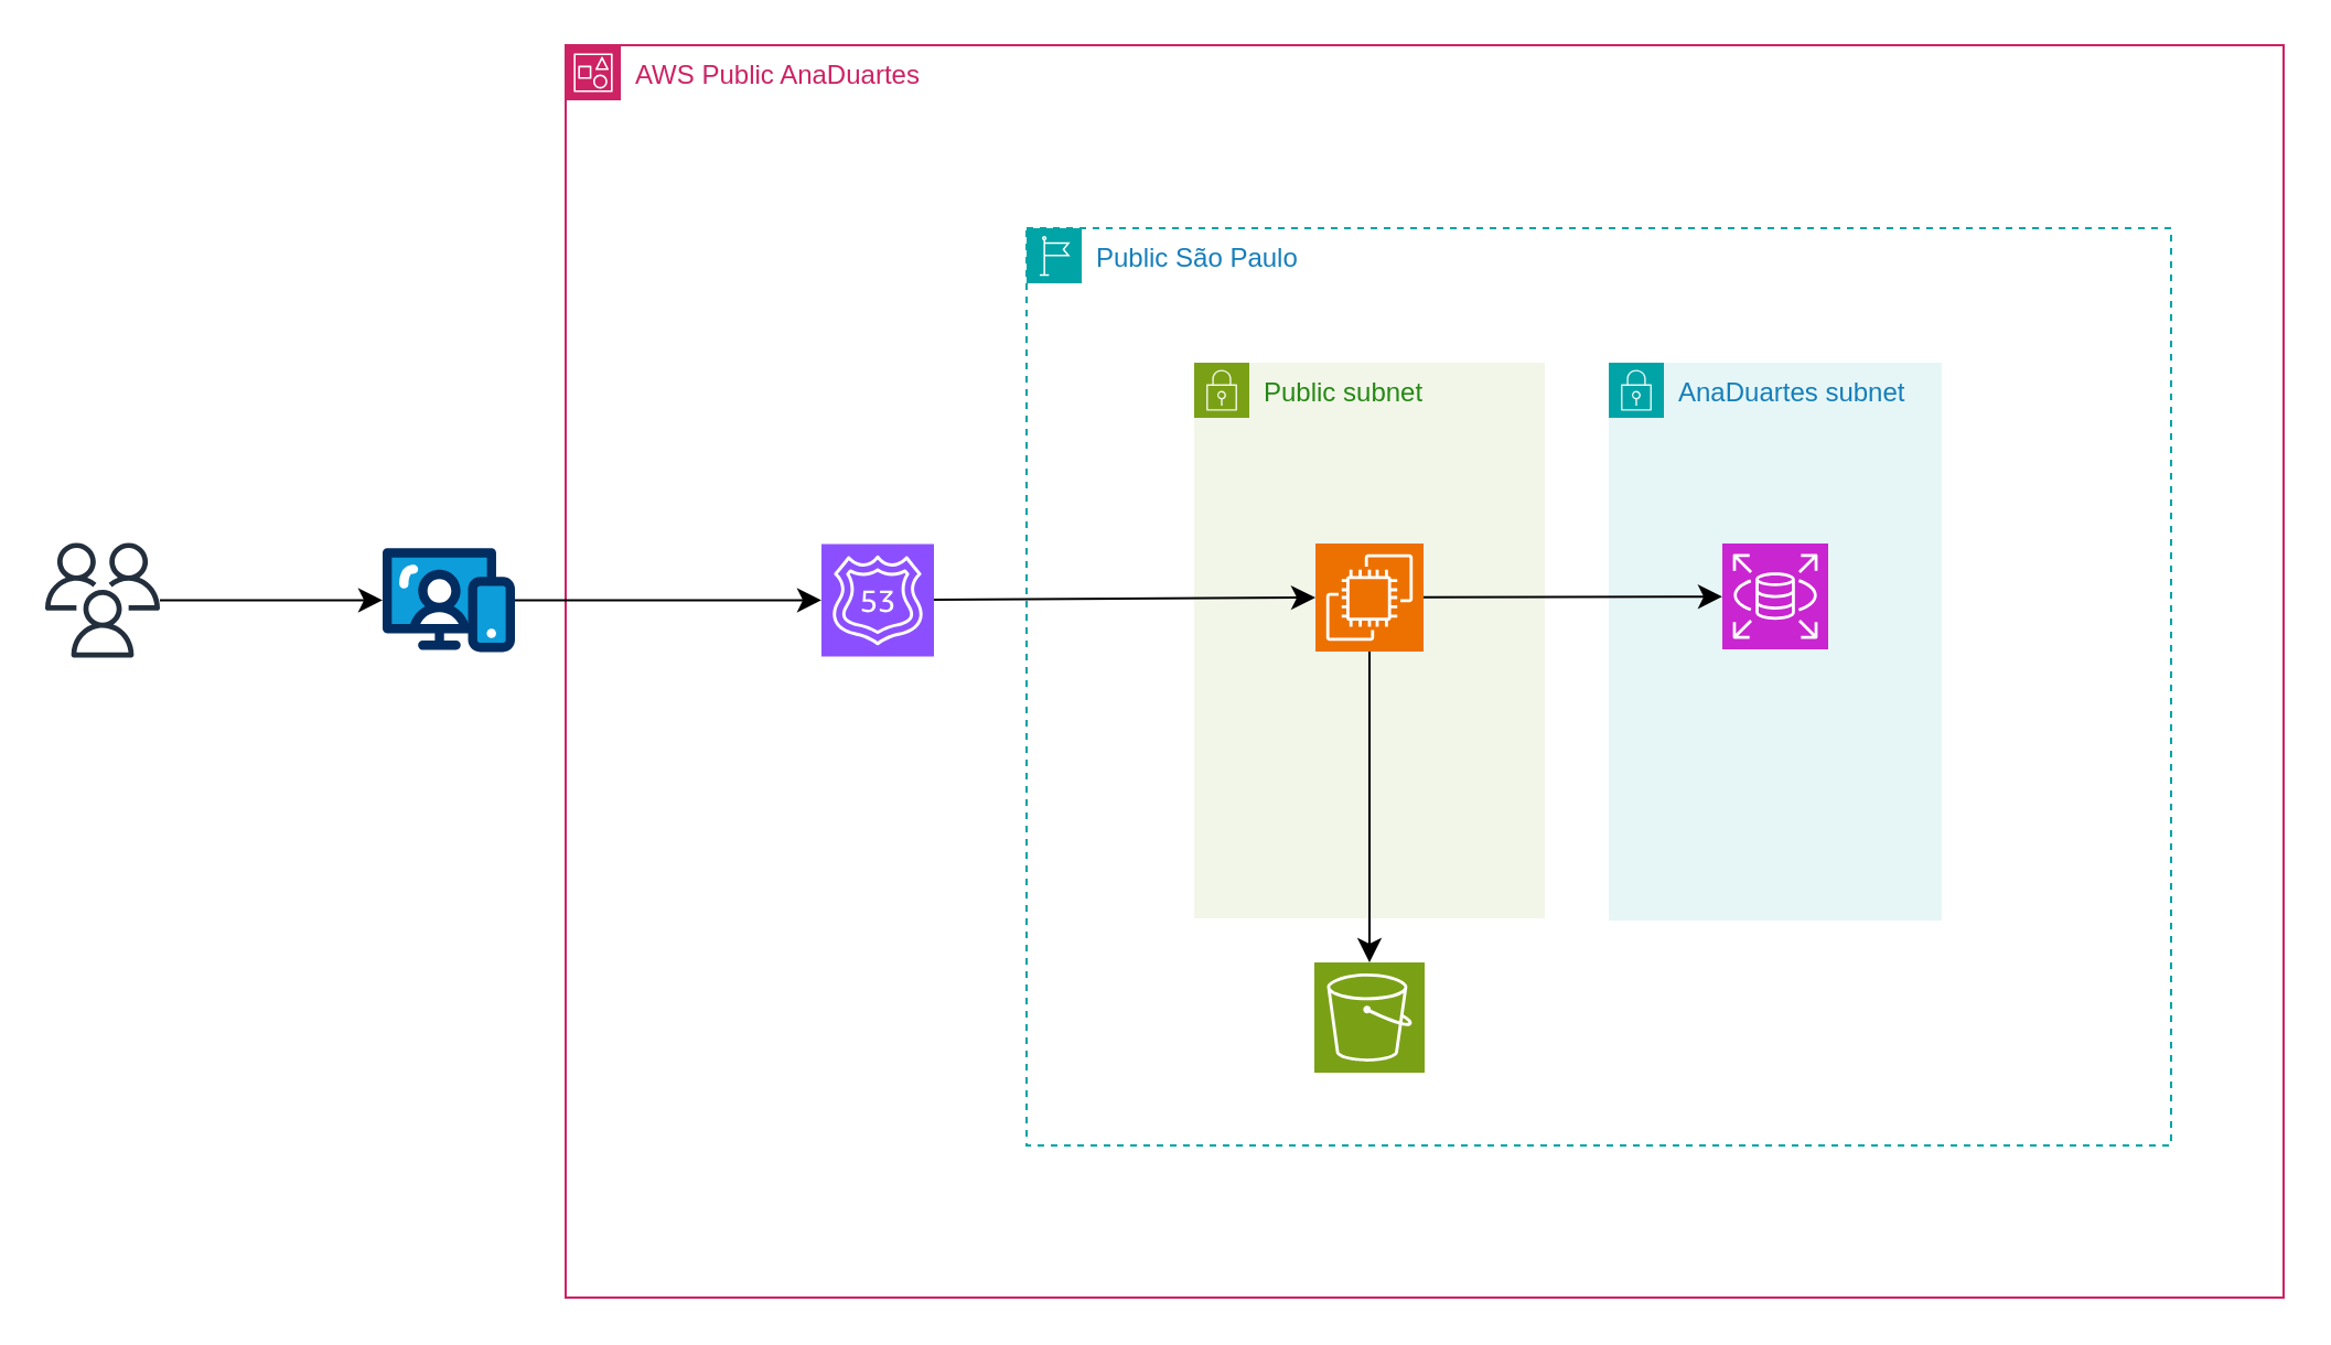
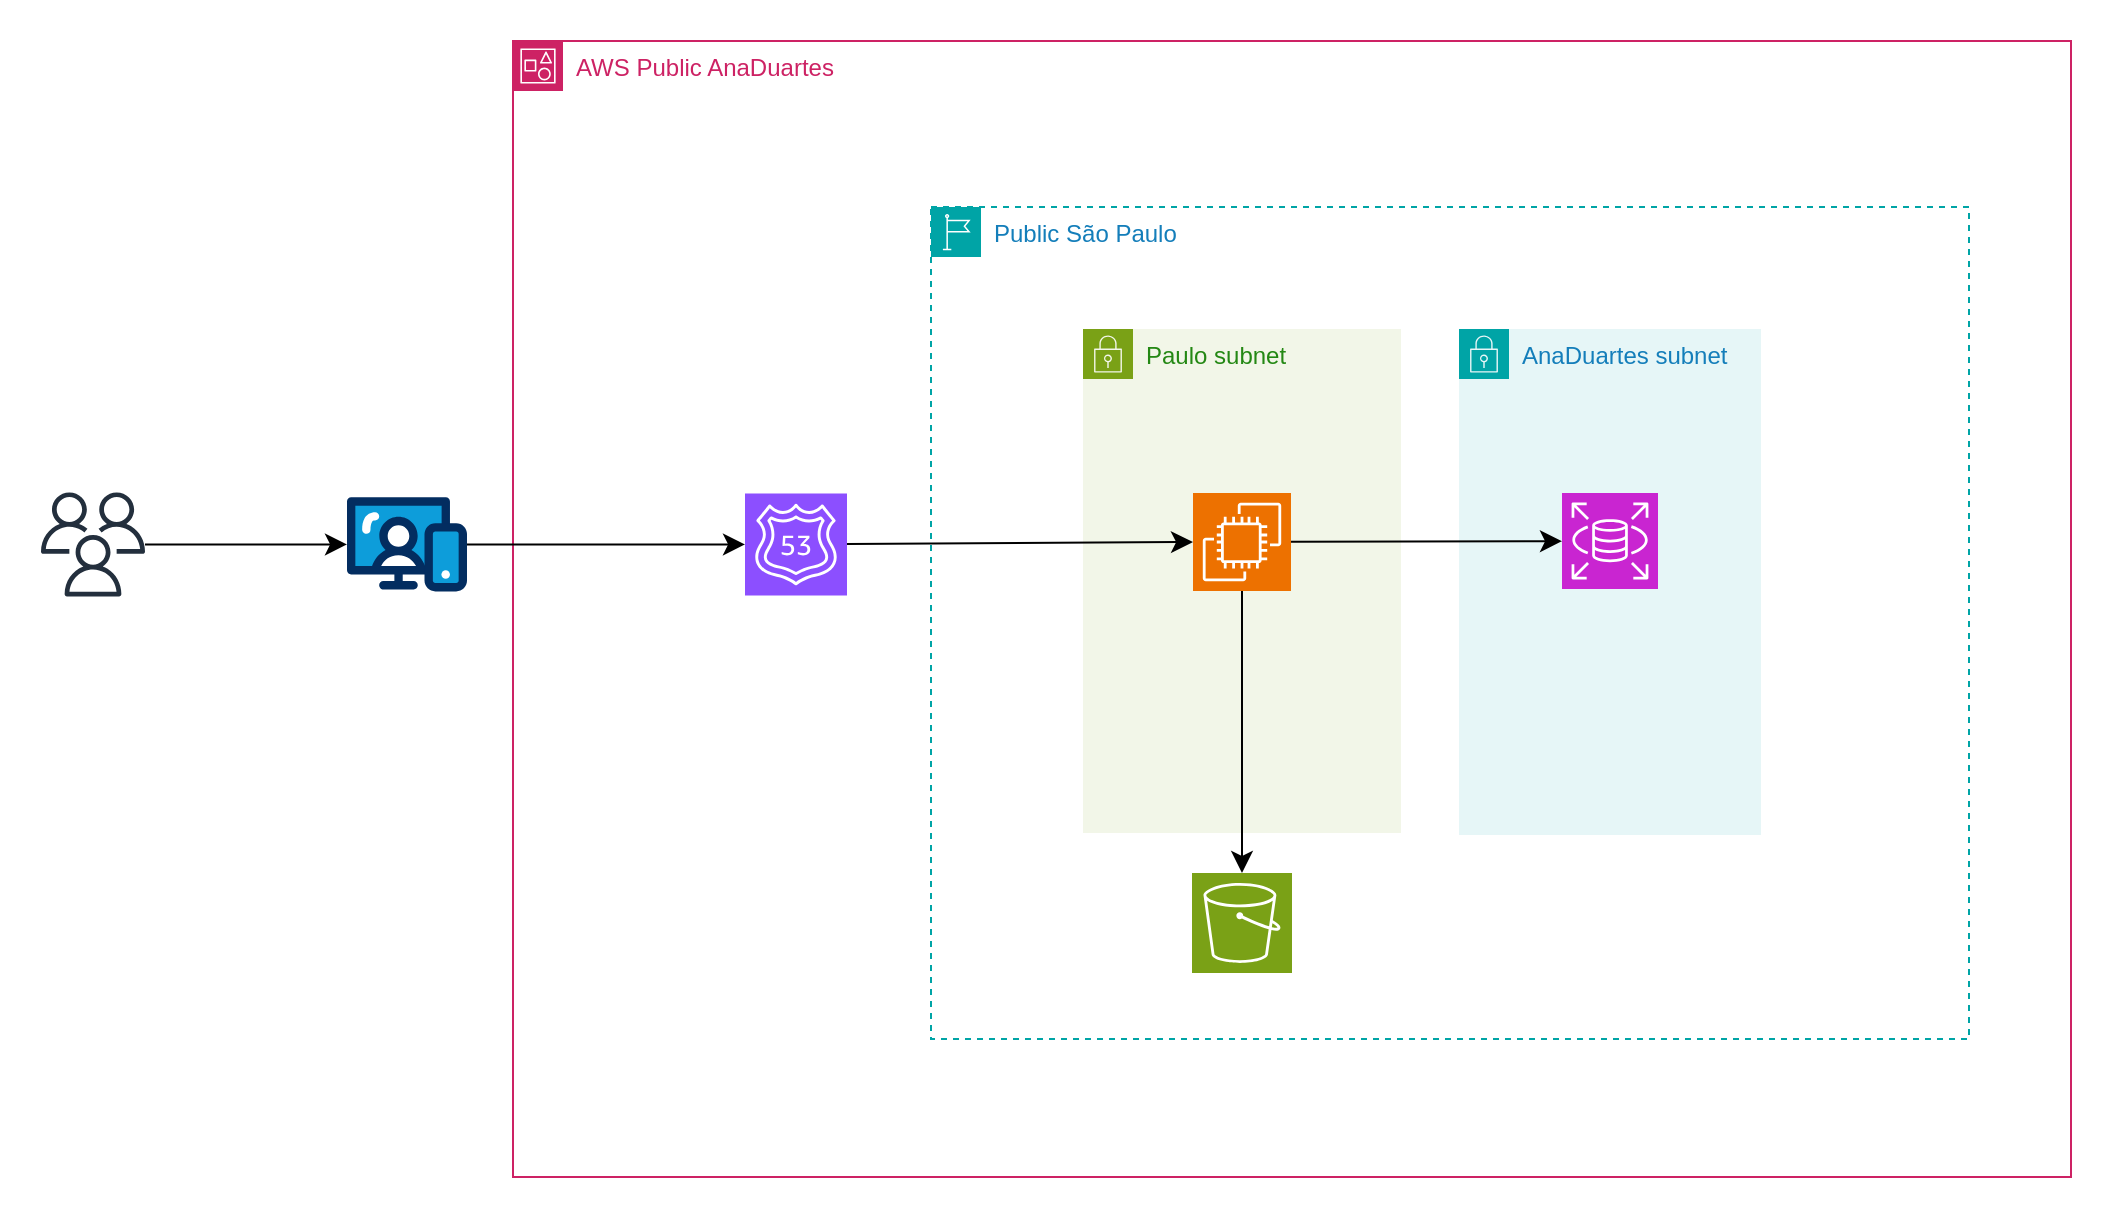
- <mxCell id="6" value="Public subnet" style="points=[[0,0],[0.25,0],[0.5,0],[0.75,0],[1,0],[1,0.25],[1,0.5],[1,0.75],[1,1],[0.75,1],[0.5,1],[0.25,1],[0,1],[0,0.75],[0,0.5],[0,0.25]];outlineConnect=0;gradientColor=none;html=1;whiteSpace=wrap;fontSize=12;fontStyle=0;container=1;pointerEvents=0;collapsible=0;recursiveResize=0;shape=mxgraph.aws4.group;grIcon=mxgraph.aws4.group_security_group;grStroke=0;strokeColor=#7AA116;fillColor=#F2F6E8;verticalAlign=top;align=left;spacingLeft=30;fontColor=#248814;dashed=0;" vertex="1" parent="3"><mxGeometry x="76" y="61" width="159" height="252" as="geometry" /></mxCell>
+ <mxCell id="6" value="Paulo subnet" style="points=[[0,0],[0.25,0],[0.5,0],[0.75,0],[1,0],[1,0.25],[1,0.5],[1,0.75],[1,1],[0.75,1],[0.5,1],[0.25,1],[0,1],[0,0.75],[0,0.5],[0,0.25]];outlineConnect=0;gradientColor=none;html=1;whiteSpace=wrap;fontSize=12;fontStyle=0;container=1;pointerEvents=0;collapsible=0;recursiveResize=0;shape=mxgraph.aws4.group;grIcon=mxgraph.aws4.group_security_group;grStroke=0;strokeColor=#7AA116;fillColor=#F2F6E8;verticalAlign=top;align=left;spacingLeft=30;fontColor=#248814;dashed=0;" vertex="1" parent="3"><mxGeometry x="76" y="61" width="159" height="252" as="geometry" /></mxCell>
